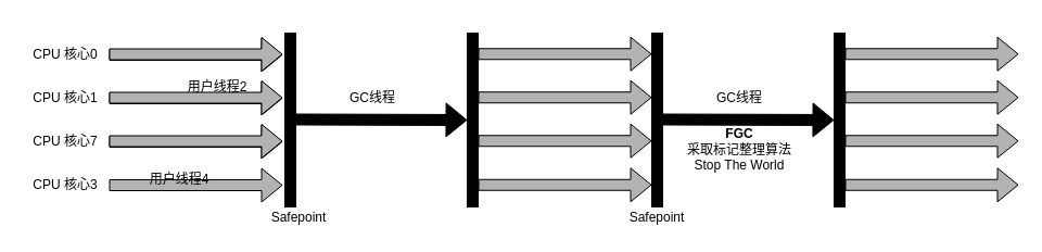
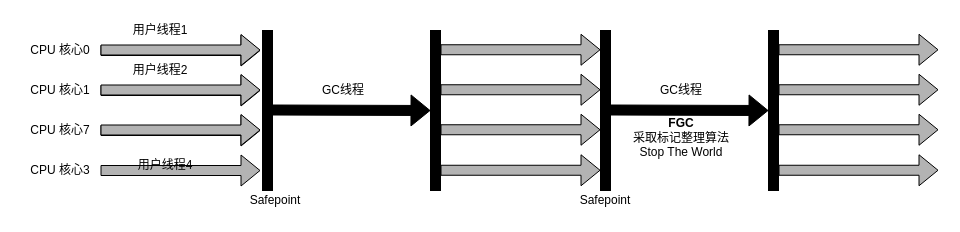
+ <mxCell id="3" value="用户线程1" style="text;html=1;strokeColor=none;fillColor=none;align=center;verticalAlign=middle;whiteSpace=wrap;rounded=0;" vertex="1" parent="1"><mxGeometry x="120" y="20" width="80" height="20" as="geometry" /></mxCell>
- <mxCell id="6" value="用户线程2" style="text;html=1;strokeColor=none;fillColor=none;align=center;verticalAlign=middle;whiteSpace=wrap;rounded=0;" vertex="1" parent="1"><mxGeometry x="160" y="70" width="80" height="20" as="geometry" /></mxCell>
+ <mxCell id="6" value="用户线程2" style="text;html=1;strokeColor=none;fillColor=none;align=center;verticalAlign=middle;whiteSpace=wrap;rounded=0;" vertex="1" parent="1"><mxGeometry x="120" y="60" width="80" height="20" as="geometry" /></mxCell>
